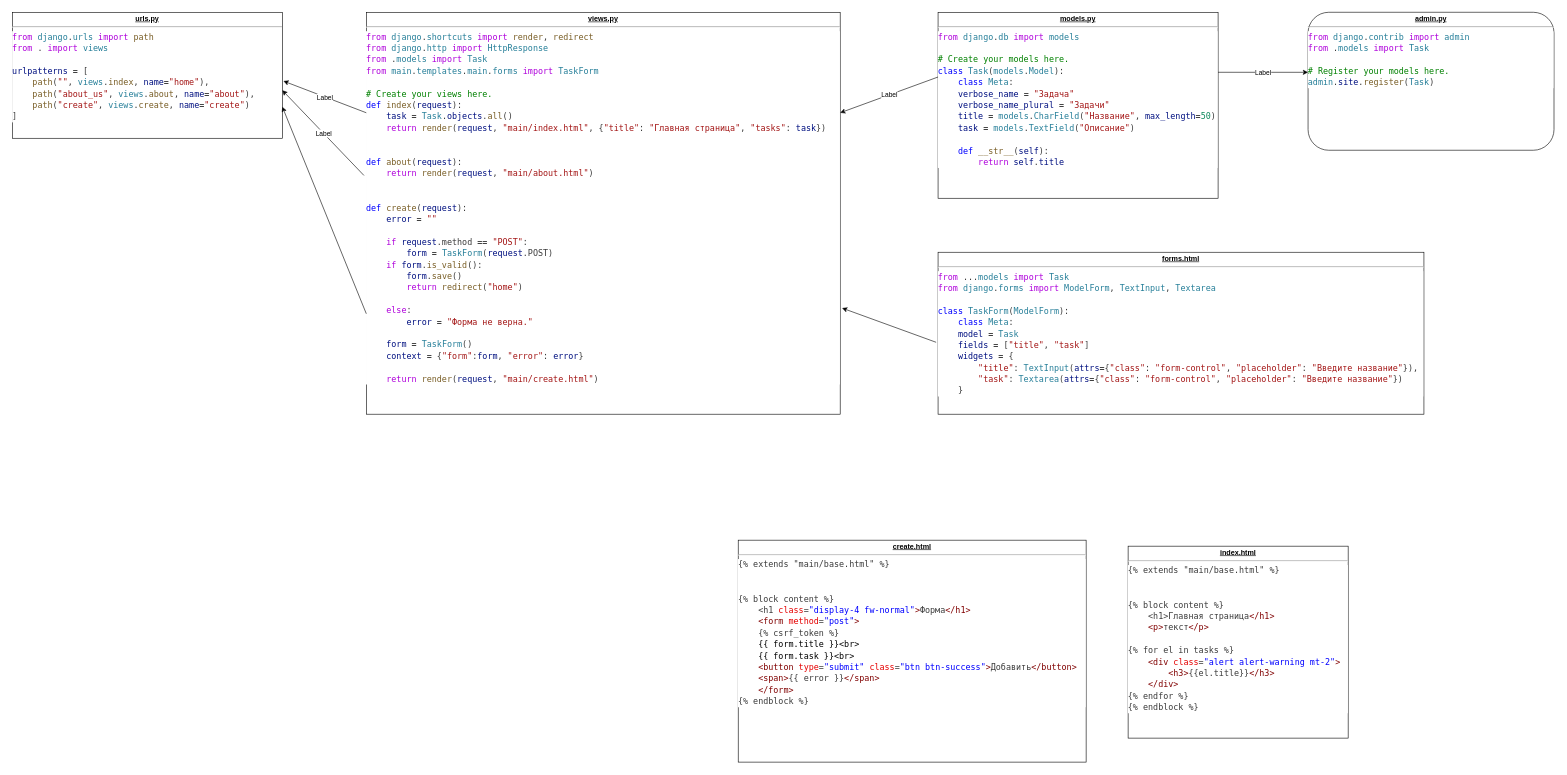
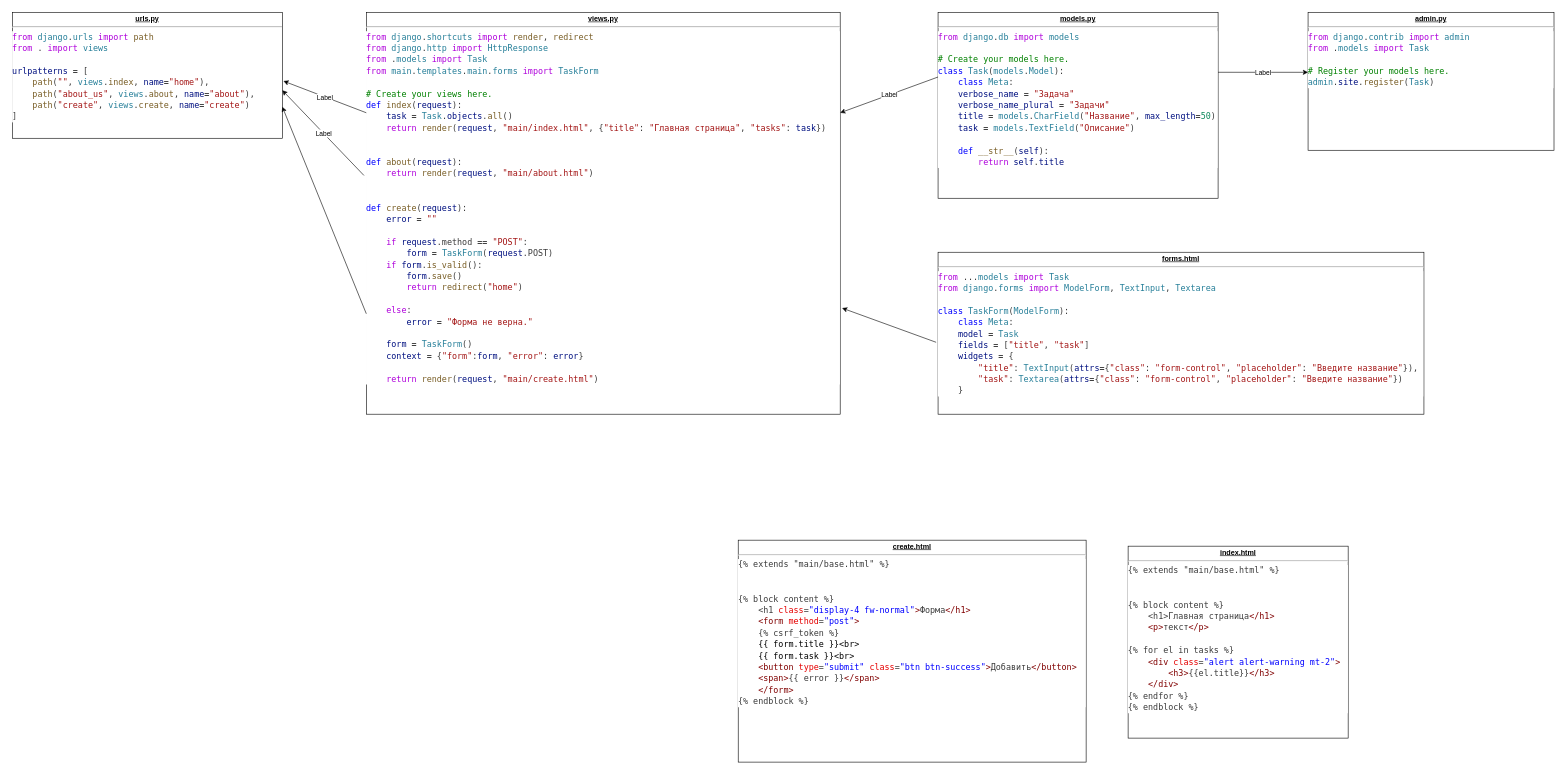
- <mxCell id="11" value="&lt;p style=&quot;margin:0px;margin-top:4px;text-align:center;text-decoration:underline;&quot;&gt;&lt;b&gt;admin.py&lt;/b&gt;&lt;/p&gt;&lt;hr&gt;&lt;div style=&quot;background-color: rgb(255, 255, 255); font-family: &amp;quot;Droid Sans Mono&amp;quot;, &amp;quot;monospace&amp;quot;, monospace; font-size: 14px; line-height: 19px;&quot;&gt;&lt;div style=&quot;&quot;&gt;&lt;font color=&quot;#af00db&quot;&gt;from&lt;/font&gt; &lt;span style=&quot;color: rgb(38, 127, 153);&quot;&gt;django&lt;/span&gt;&lt;font color=&quot;#3b3b3b&quot;&gt;.&lt;/font&gt;&lt;span style=&quot;color: rgb(38, 127, 153);&quot;&gt;contrib&lt;/span&gt; &lt;span style=&quot;color: rgb(175, 0, 219);&quot;&gt;import&lt;/span&gt; &lt;span style=&quot;color: rgb(38, 127, 153);&quot;&gt;admin&lt;/span&gt;&lt;/div&gt;&lt;div style=&quot;color: rgb(59, 59, 59);&quot;&gt;&lt;span style=&quot;color: #af00db;&quot;&gt;from&lt;/span&gt; .&lt;span style=&quot;color: #267f99;&quot;&gt;models&lt;/span&gt; &lt;span style=&quot;color: #af00db;&quot;&gt;import&lt;/span&gt; &lt;span style=&quot;color: #267f99;&quot;&gt;Task&lt;/span&gt;&lt;/div&gt;&lt;br&gt;&lt;div style=&quot;color: rgb(59, 59, 59);&quot;&gt;&lt;span style=&quot;color: #008000;&quot;&gt;# Register your models here.&lt;/span&gt;&lt;/div&gt;&lt;div style=&quot;color: rgb(59, 59, 59);&quot;&gt;&lt;span style=&quot;color: #267f99;&quot;&gt;admin&lt;/span&gt;.&lt;span style=&quot;color: #001080;&quot;&gt;site&lt;/span&gt;.&lt;span style=&quot;color: #795e26;&quot;&gt;register&lt;/span&gt;(&lt;span style=&quot;color: #267f99;&quot;&gt;Task&lt;/span&gt;)&lt;/div&gt;&lt;/div&gt;" style="verticalAlign=top;align=left;overflow=fill;fontSize=12;fontFamily=Helvetica;html=1;whiteSpace=wrap;rounded=1;" parent="1" vertex="1"><mxGeometry x="2180" y="20" width="410" height="230" as="geometry" /></mxCell>
+ <mxCell id="11" value="&lt;p style=&quot;margin:0px;margin-top:4px;text-align:center;text-decoration:underline;&quot;&gt;&lt;b&gt;admin.py&lt;/b&gt;&lt;/p&gt;&lt;hr&gt;&lt;div style=&quot;background-color: rgb(255, 255, 255); font-family: &amp;quot;Droid Sans Mono&amp;quot;, &amp;quot;monospace&amp;quot;, monospace; font-size: 14px; line-height: 19px;&quot;&gt;&lt;div style=&quot;&quot;&gt;&lt;font color=&quot;#af00db&quot;&gt;from&lt;/font&gt; &lt;span style=&quot;color: rgb(38, 127, 153);&quot;&gt;django&lt;/span&gt;&lt;font color=&quot;#3b3b3b&quot;&gt;.&lt;/font&gt;&lt;span style=&quot;color: rgb(38, 127, 153);&quot;&gt;contrib&lt;/span&gt; &lt;span style=&quot;color: rgb(175, 0, 219);&quot;&gt;import&lt;/span&gt; &lt;span style=&quot;color: rgb(38, 127, 153);&quot;&gt;admin&lt;/span&gt;&lt;/div&gt;&lt;div style=&quot;color: rgb(59, 59, 59);&quot;&gt;&lt;span style=&quot;color: #af00db;&quot;&gt;from&lt;/span&gt; .&lt;span style=&quot;color: #267f99;&quot;&gt;models&lt;/span&gt; &lt;span style=&quot;color: #af00db;&quot;&gt;import&lt;/span&gt; &lt;span style=&quot;color: #267f99;&quot;&gt;Task&lt;/span&gt;&lt;/div&gt;&lt;br&gt;&lt;div style=&quot;color: rgb(59, 59, 59);&quot;&gt;&lt;span style=&quot;color: #008000;&quot;&gt;# Register your models here.&lt;/span&gt;&lt;/div&gt;&lt;div style=&quot;color: rgb(59, 59, 59);&quot;&gt;&lt;span style=&quot;color: #267f99;&quot;&gt;admin&lt;/span&gt;.&lt;span style=&quot;color: #001080;&quot;&gt;site&lt;/span&gt;.&lt;span style=&quot;color: #795e26;&quot;&gt;register&lt;/span&gt;(&lt;span style=&quot;color: #267f99;&quot;&gt;Task&lt;/span&gt;)&lt;/div&gt;&lt;/div&gt;" style="verticalAlign=top;align=left;overflow=fill;fontSize=12;fontFamily=Helvetica;html=1;whiteSpace=wrap;" parent="1" vertex="1"><mxGeometry x="2180" y="20" width="410" height="230" as="geometry" /></mxCell>
